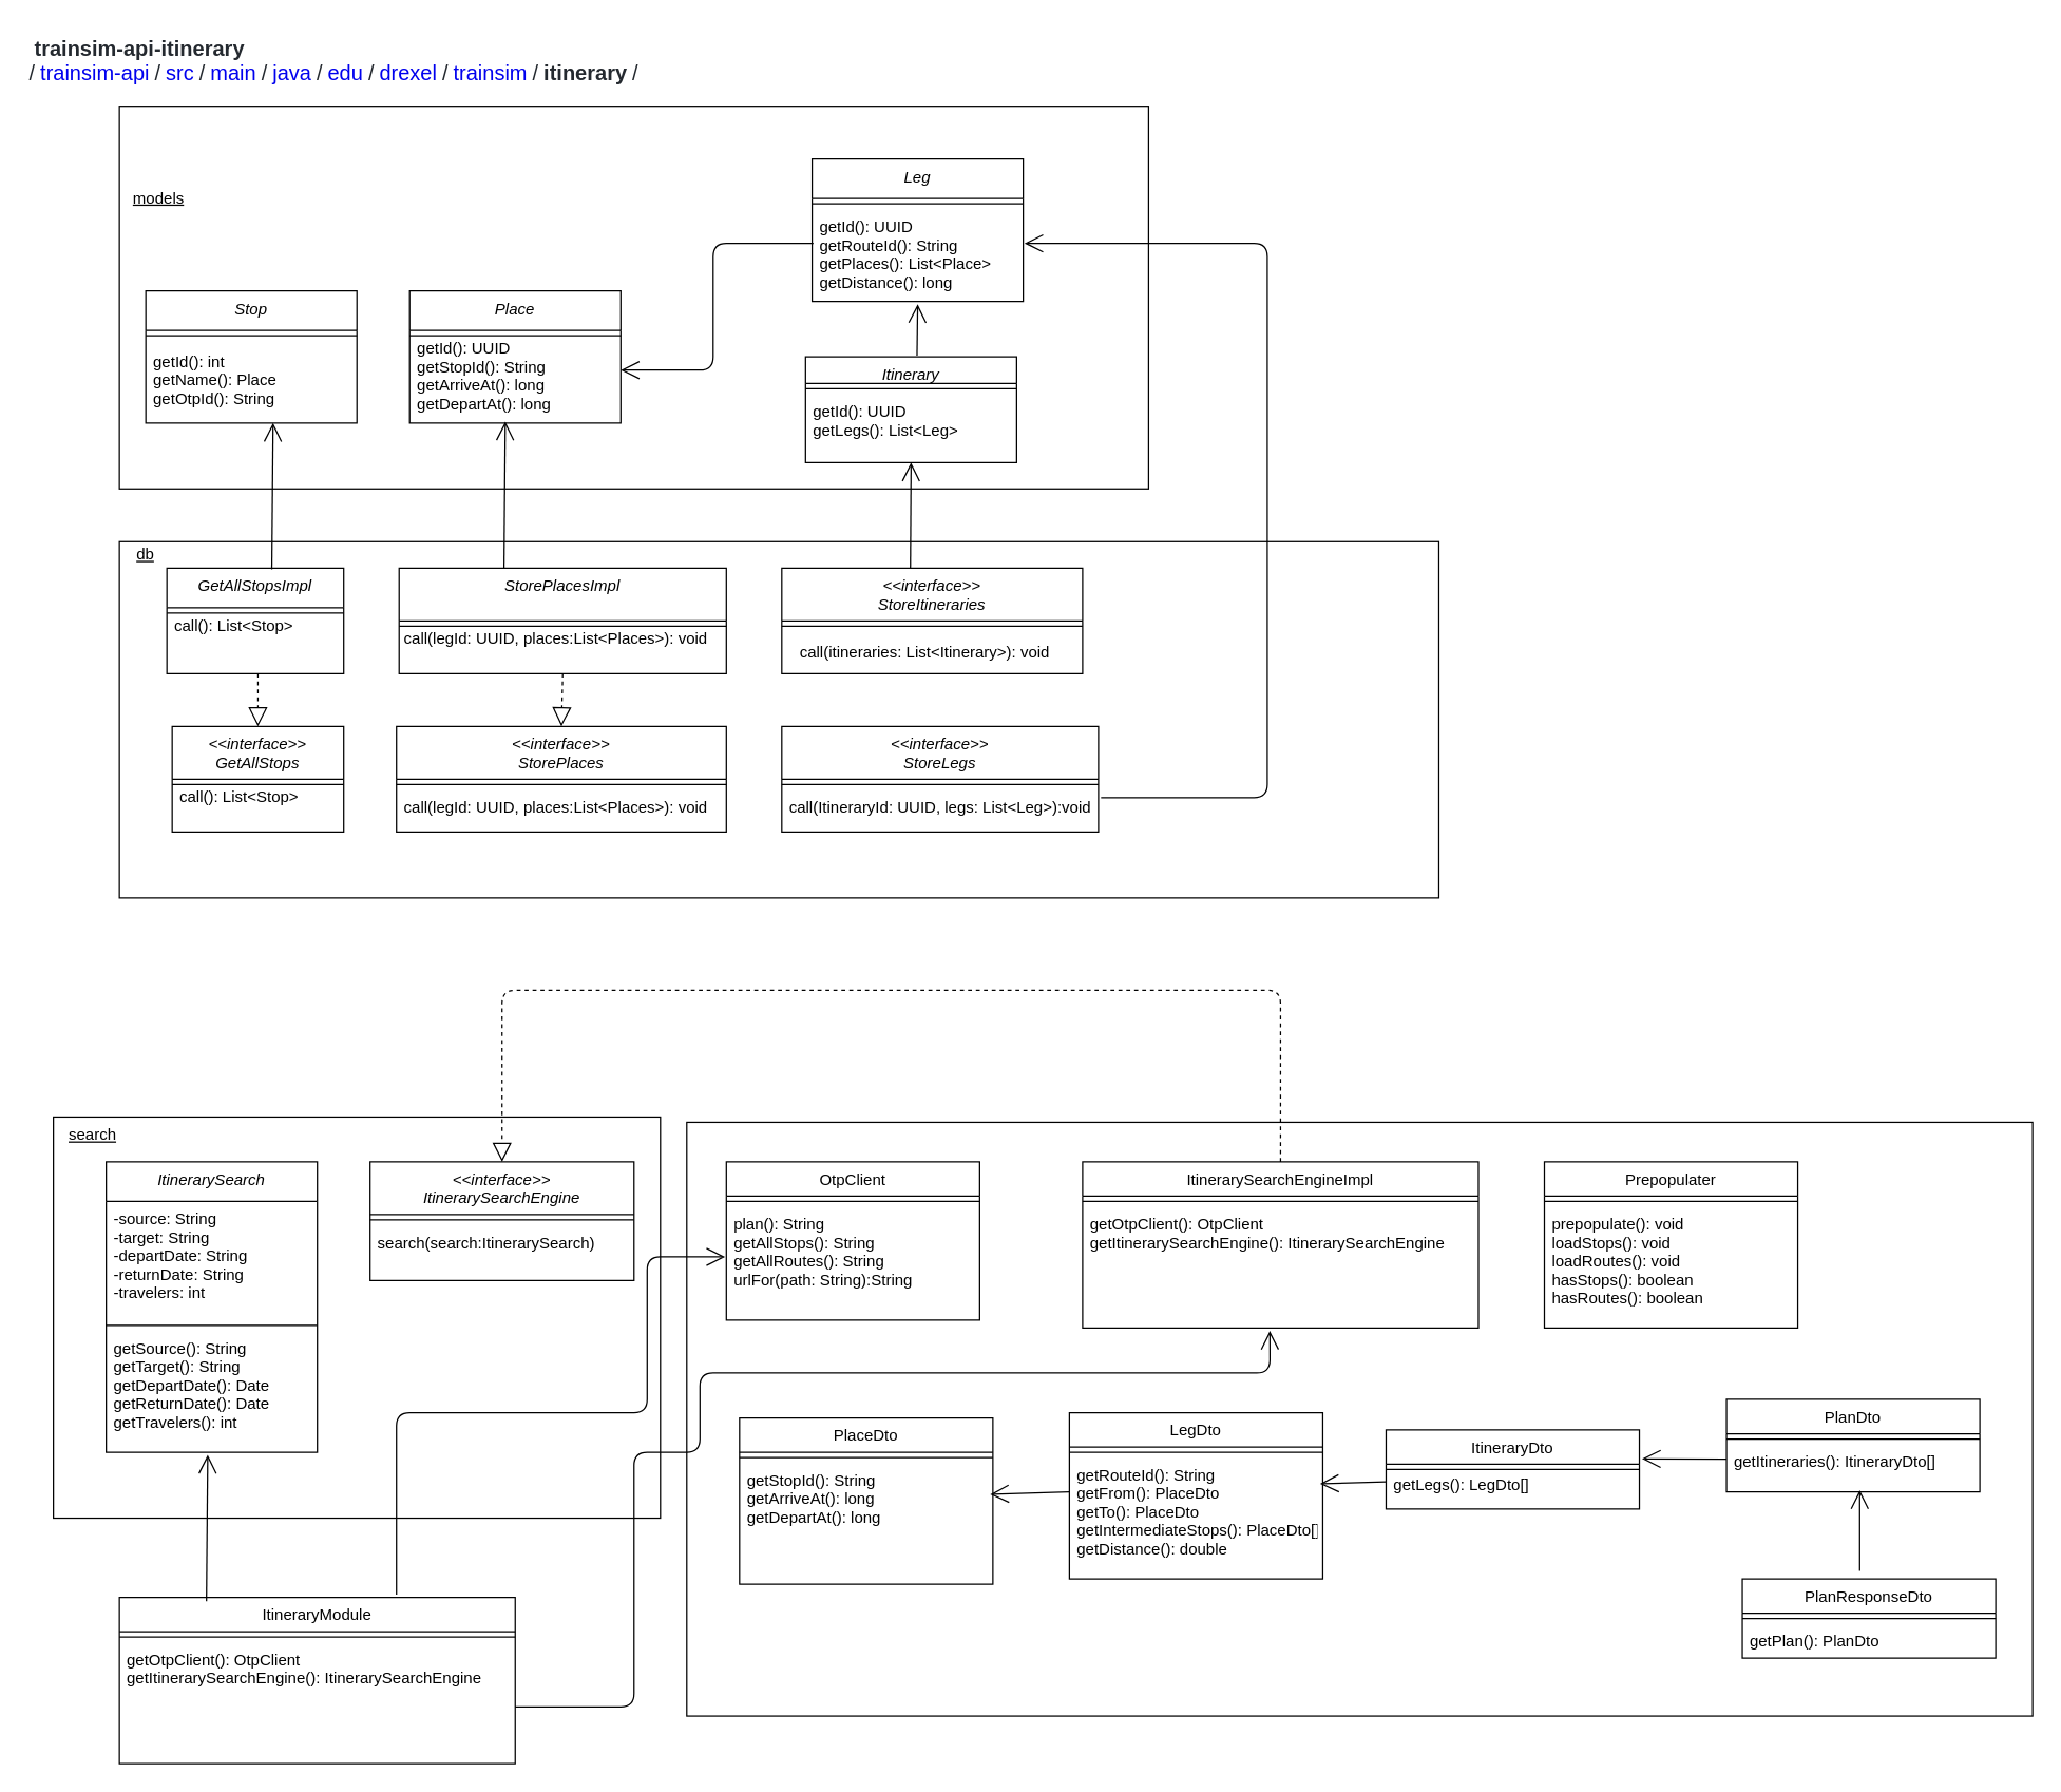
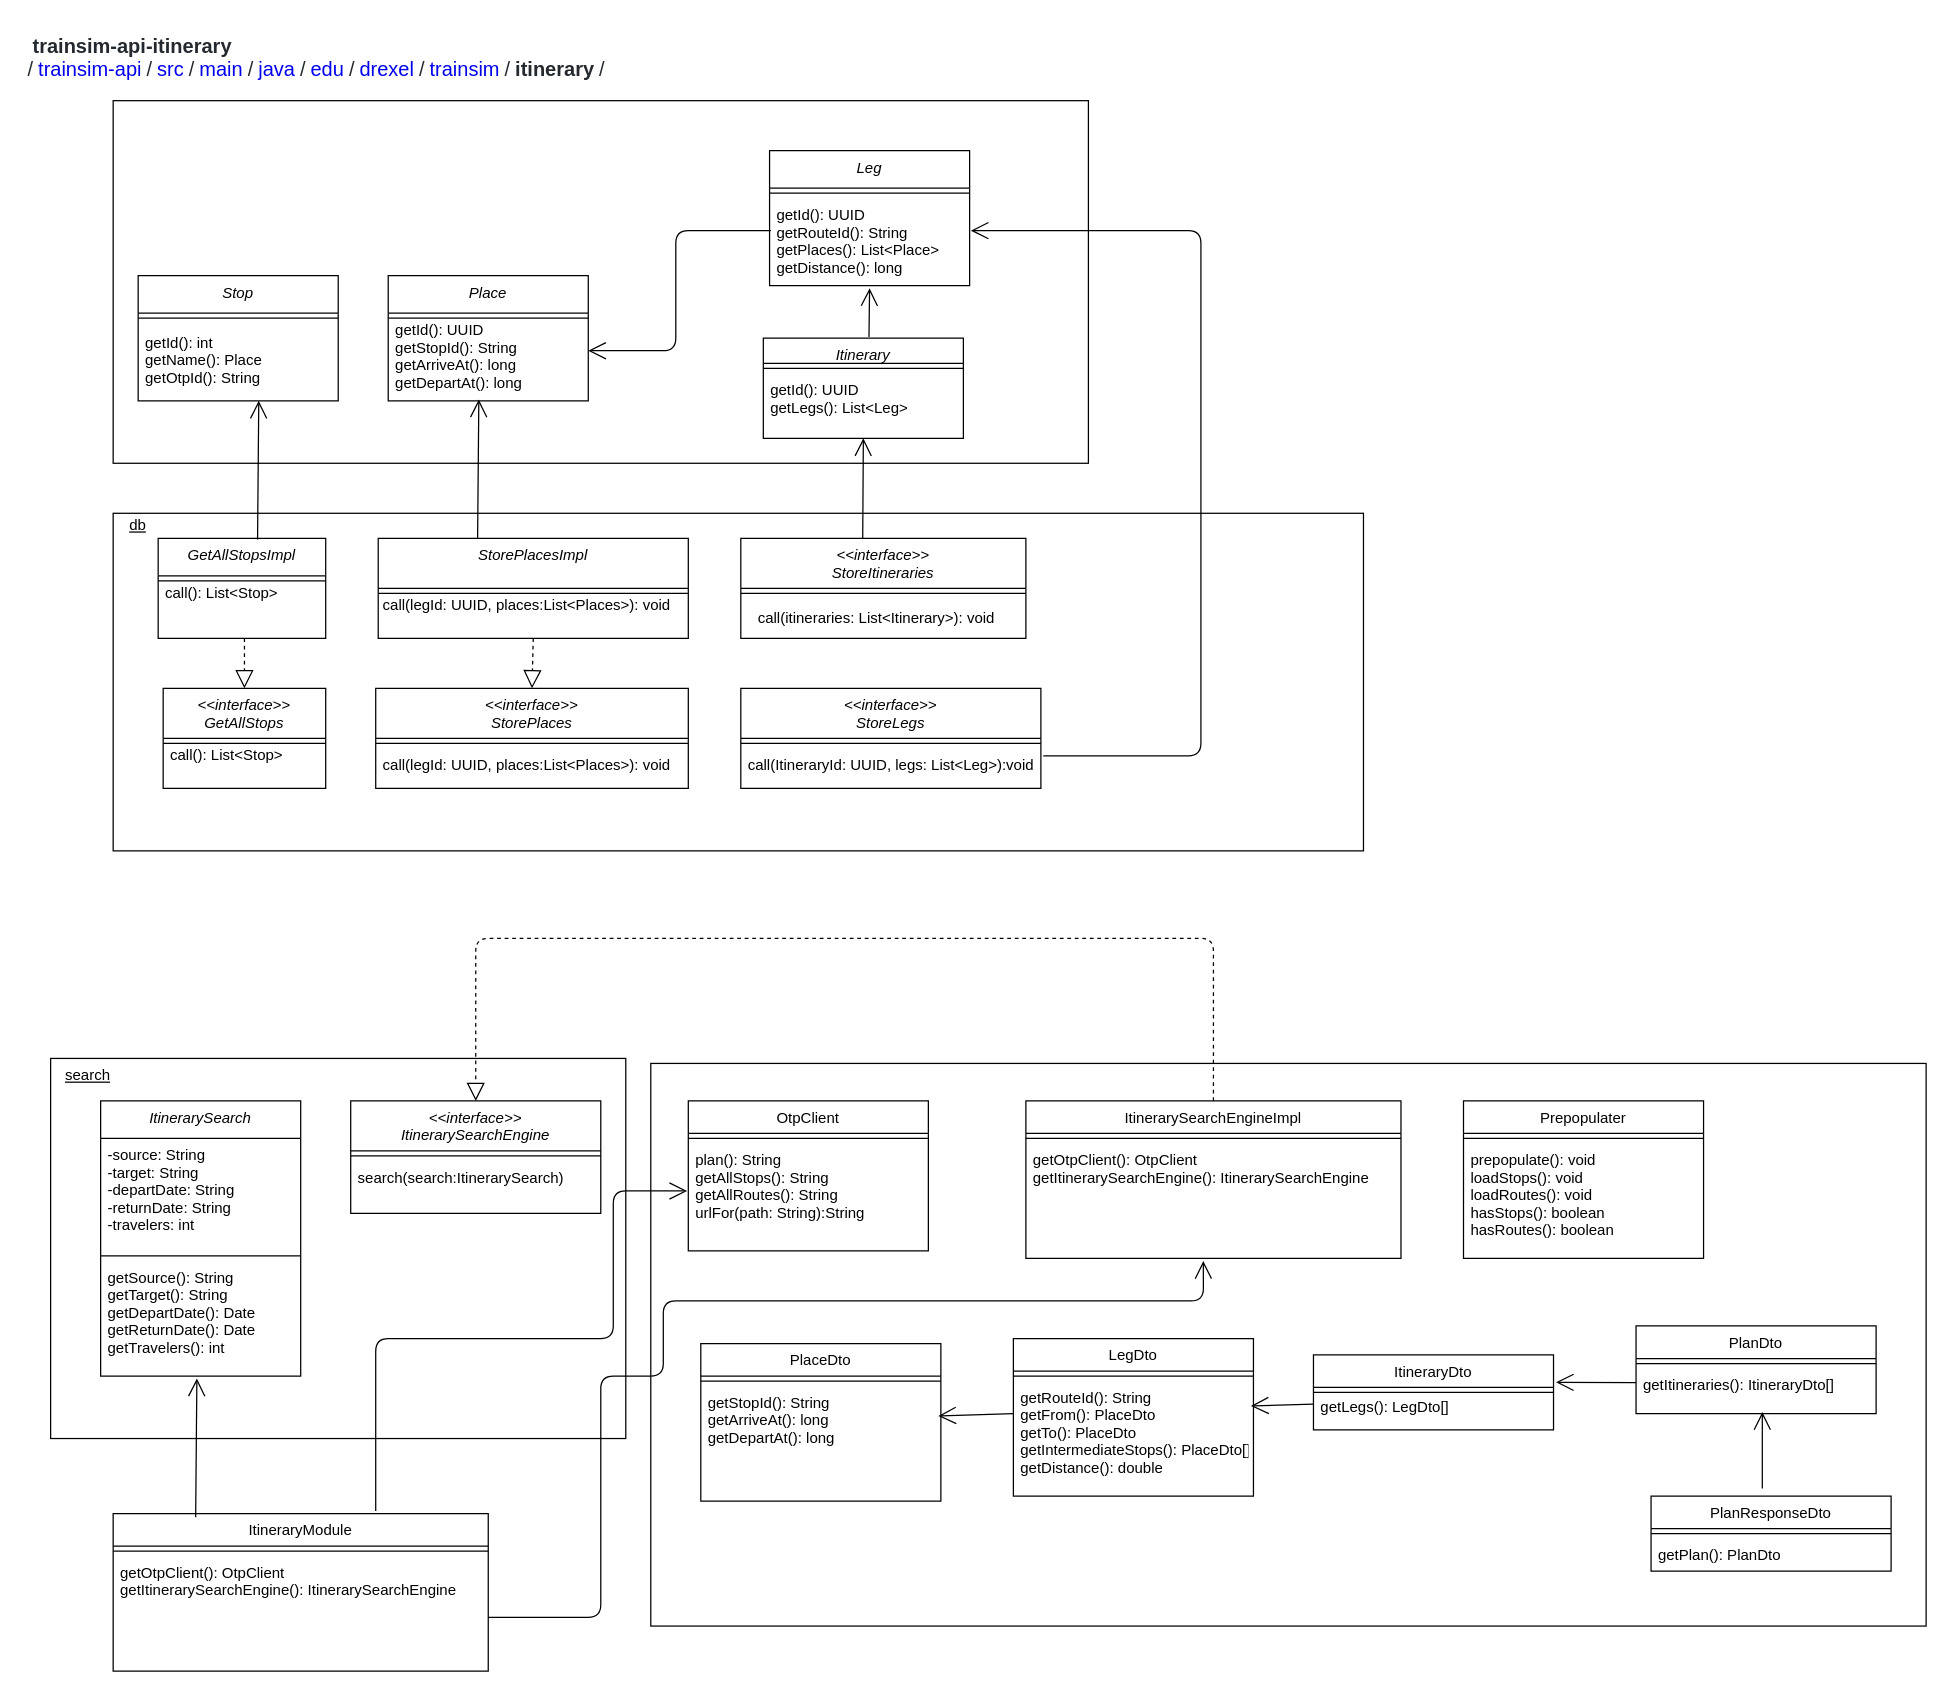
- <mxCell id="51" value="&lt;u&gt;models&lt;/u&gt;" style="text;html=1;strokeColor=none;fillColor=none;align=center;verticalAlign=middle;whiteSpace=wrap;rounded=0;" parent="1" vertex="1"><mxGeometry x="100" y="140" width="40" height="20" as="geometry" /></mxCell>
